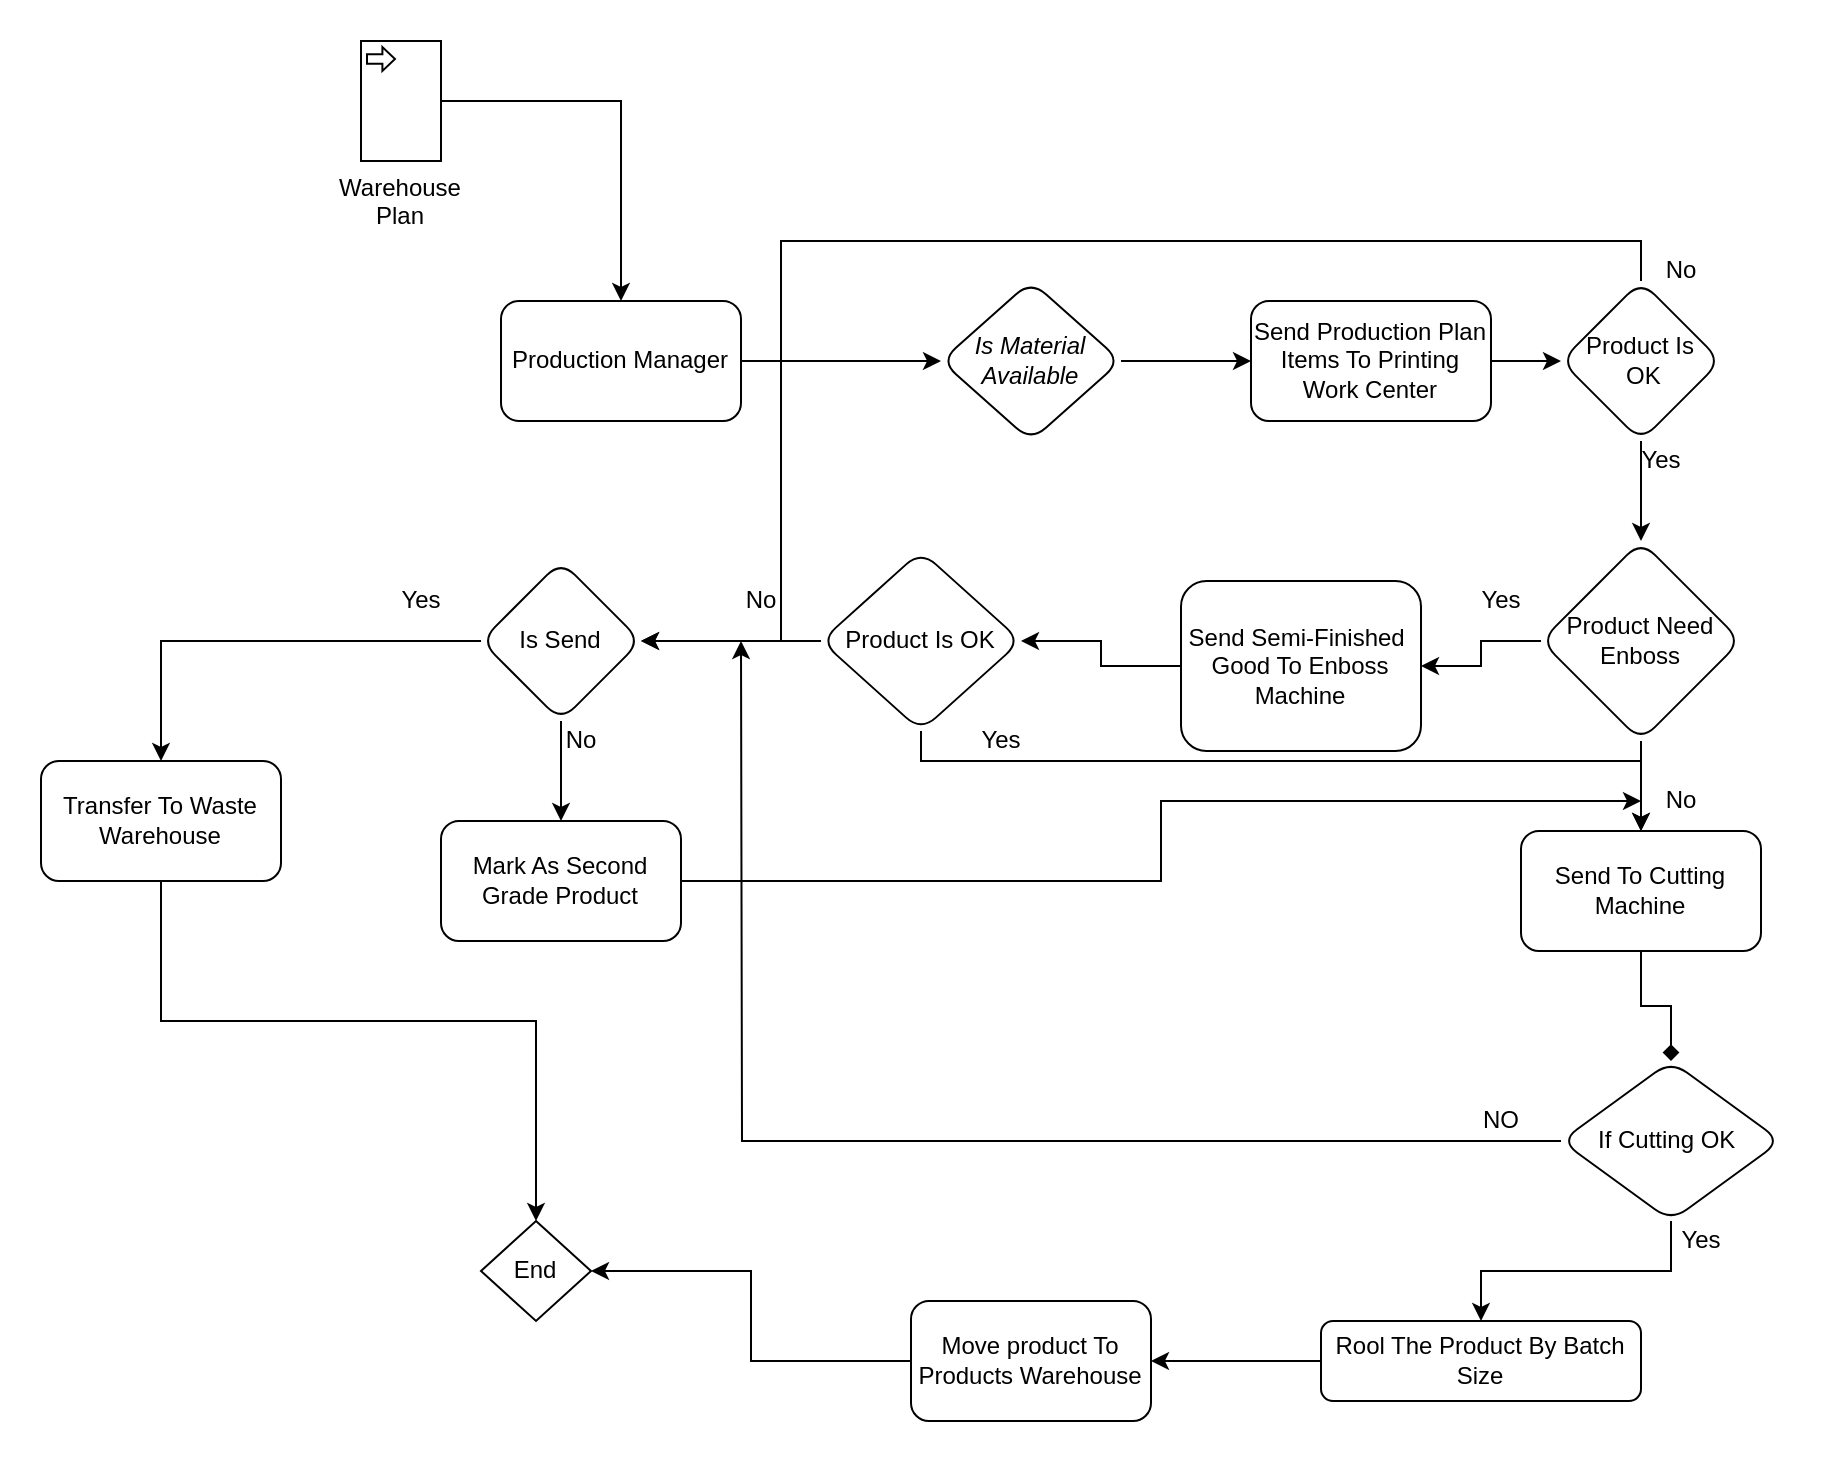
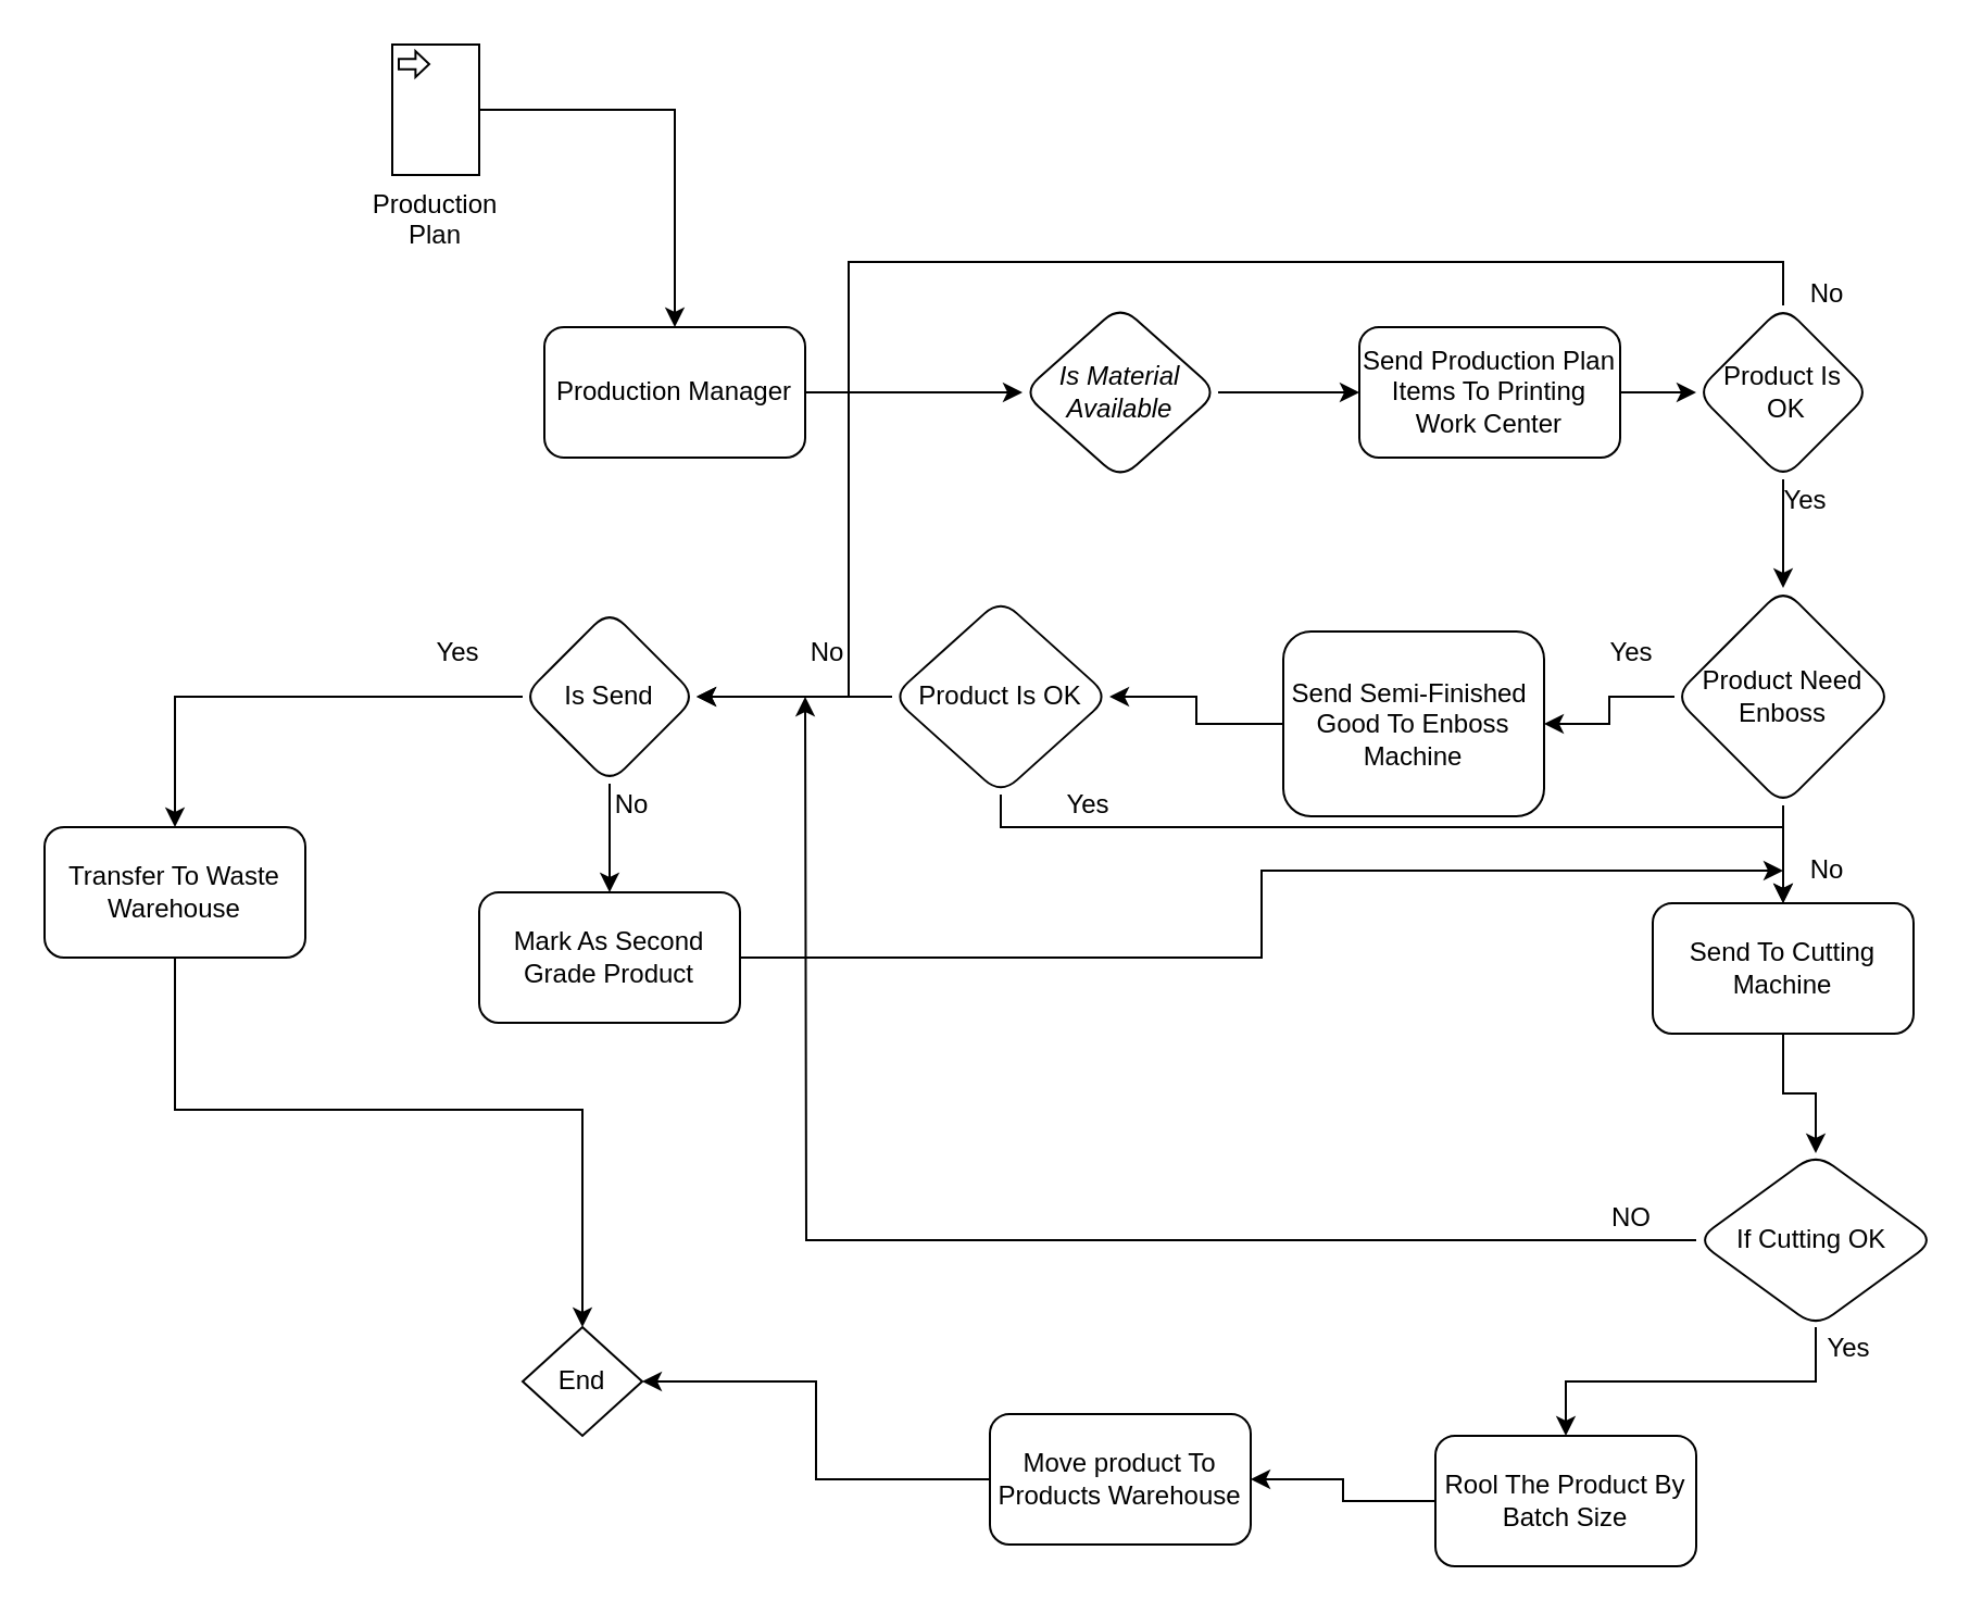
- <mxCell id="3" value="Warehouse Plan" style="shape=mxgraph.bpmn.data;labelPosition=center;verticalLabelPosition=bottom;align=center;verticalAlign=top;whiteSpace=wrap;size=0;html=1;bpmnTransferType=input;" vertex="1" parent="1"><mxGeometry x="180" y="20" width="40" height="60" as="geometry" /></mxCell>
+ <mxCell id="3" value="Production Plan" style="shape=mxgraph.bpmn.data;labelPosition=center;verticalLabelPosition=bottom;align=center;verticalAlign=top;whiteSpace=wrap;size=0;html=1;bpmnTransferType=input;" vertex="1" parent="1"><mxGeometry x="180" y="20" width="40" height="60" as="geometry" /></mxCell>
- <mxCell id="21" value="" style="edgeStyle=orthogonalEdgeStyle;rounded=0;orthogonalLoop=1;jettySize=auto;html=1;endArrow=diamond;" edge="1" parent="1" source="22" target="40"><mxGeometry relative="1" as="geometry" /></mxCell>
+ <mxCell id="21" value="" style="edgeStyle=orthogonalEdgeStyle;rounded=0;orthogonalLoop=1;jettySize=auto;html=1;" edge="1" parent="1" source="22" target="40"><mxGeometry relative="1" as="geometry" /></mxCell>
- <mxCell id="43" value="Rool The Product By Batch Size" style="whiteSpace=wrap;html=1;rounded=1;" vertex="1" parent="1"><mxGeometry x="660" y="660" width="160" height="40" as="geometry" /></mxCell>
+ <mxCell id="43" value="Rool The Product By Batch Size" style="whiteSpace=wrap;html=1;rounded=1;" vertex="1" parent="1"><mxGeometry x="660" y="660" width="120" height="60" as="geometry" /></mxCell>
